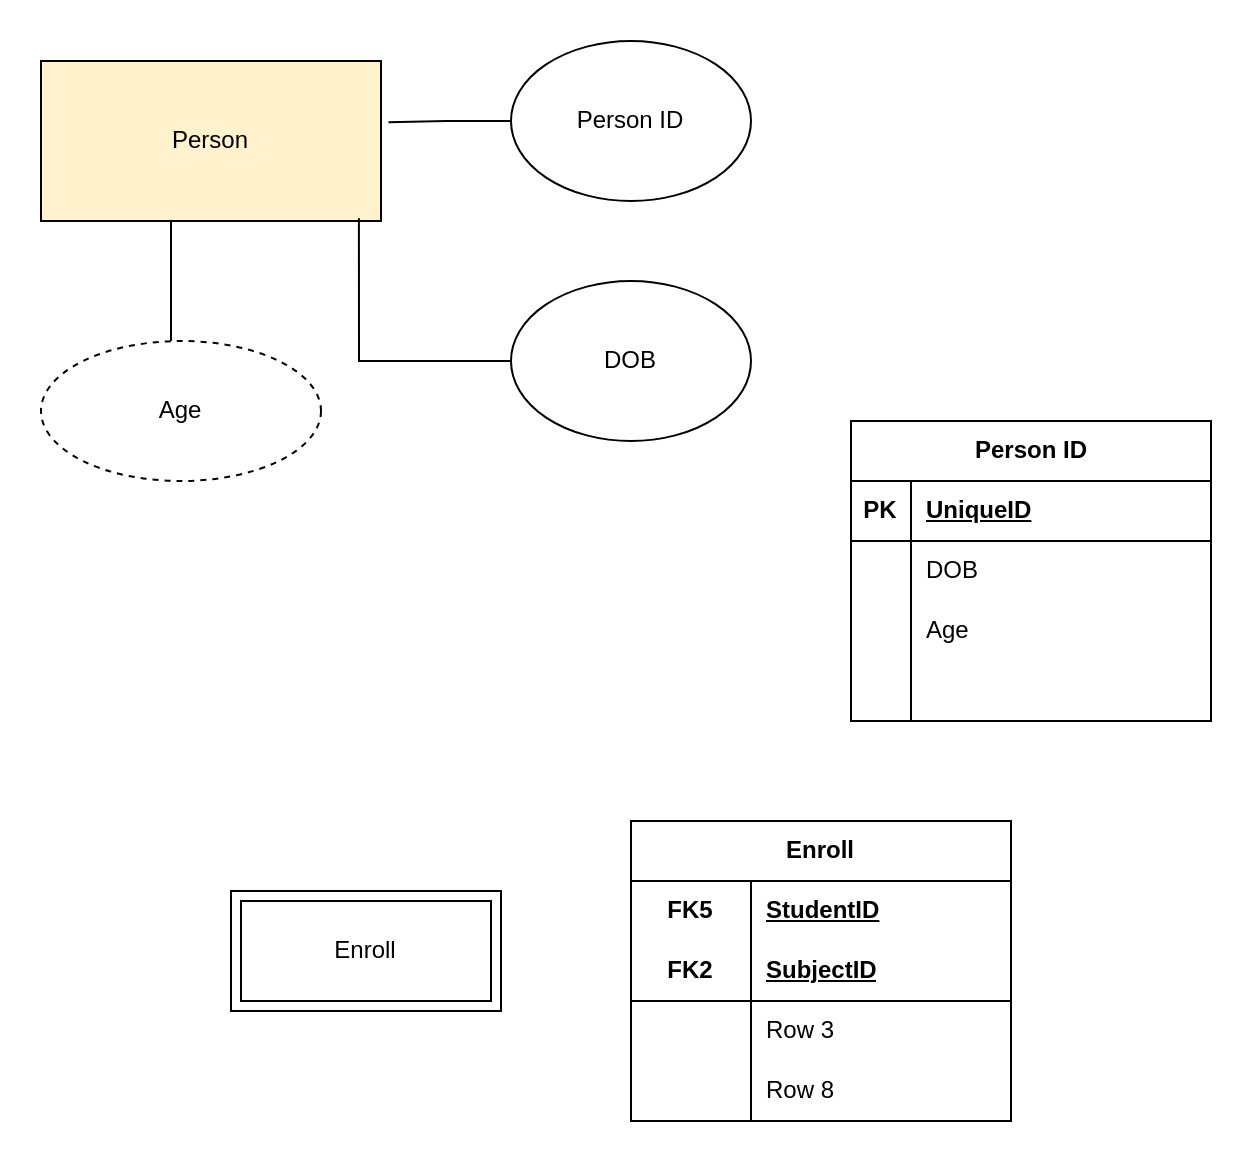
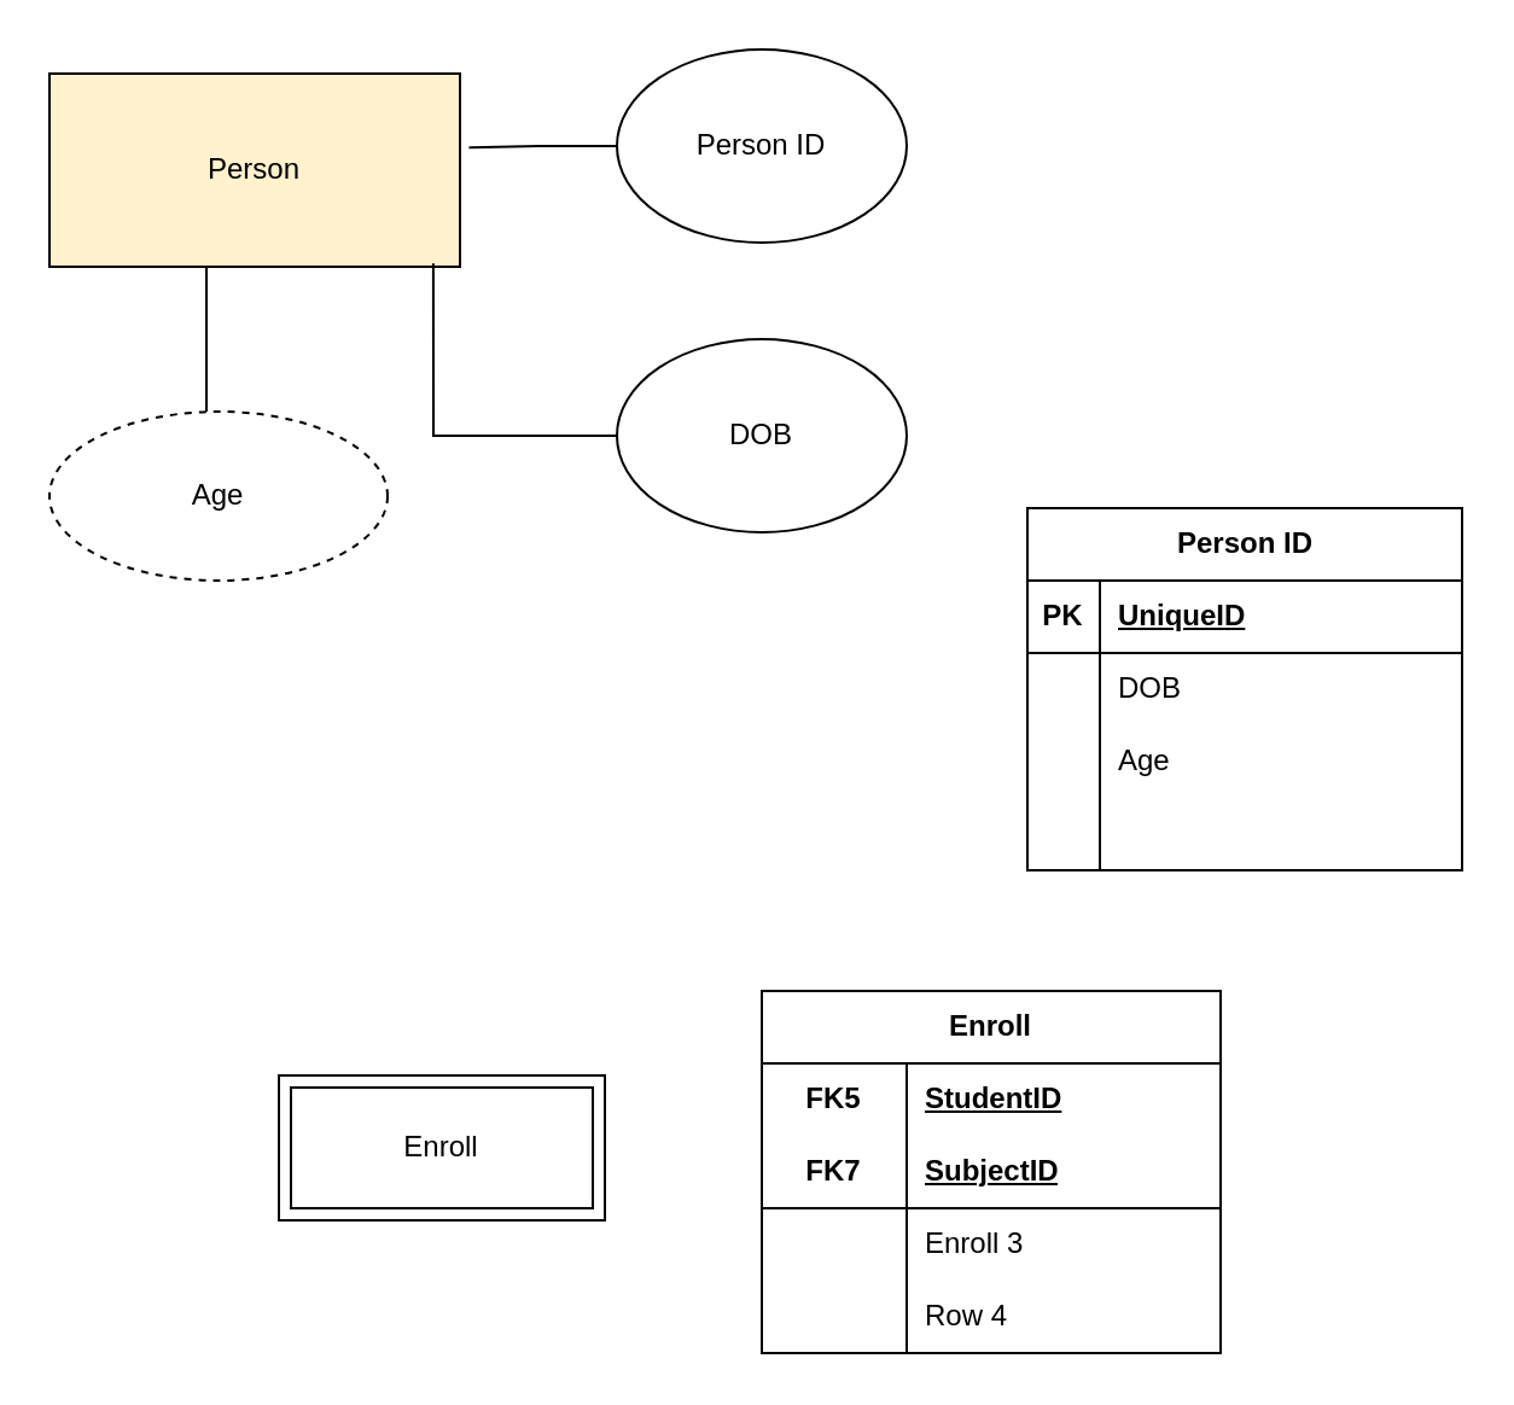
- <mxCell id="27" value="FK2" style="shape=partialRectangle;connectable=0;fillColor=none;top=0;left=0;bottom=0;right=0;fontStyle=1;overflow=hidden;html=1;whiteSpace=wrap;" vertex="1" parent="26"><mxGeometry width="60" height="30" as="geometry"><mxRectangle width="60" height="30" as="alternateBounds" /></mxGeometry></mxCell>
+ <mxCell id="27" value="FK7" style="shape=partialRectangle;connectable=0;fillColor=none;top=0;left=0;bottom=0;right=0;fontStyle=1;overflow=hidden;html=1;whiteSpace=wrap;" vertex="1" parent="26"><mxGeometry width="60" height="30" as="geometry"><mxRectangle width="60" height="30" as="alternateBounds" /></mxGeometry></mxCell>
- <mxCell id="31" value="Row 3" style="shape=partialRectangle;connectable=0;fillColor=none;top=0;left=0;bottom=0;right=0;align=left;spacingLeft=6;overflow=hidden;html=1;whiteSpace=wrap;" vertex="1" parent="29"><mxGeometry x="60" width="130" height="30" as="geometry"><mxRectangle width="130" height="30" as="alternateBounds" /></mxGeometry></mxCell>
+ <mxCell id="31" value="Enroll 3" style="shape=partialRectangle;connectable=0;fillColor=none;top=0;left=0;bottom=0;right=0;align=left;spacingLeft=6;overflow=hidden;html=1;whiteSpace=wrap;" vertex="1" parent="29"><mxGeometry x="60" width="130" height="30" as="geometry"><mxRectangle width="130" height="30" as="alternateBounds" /></mxGeometry></mxCell>
- <mxCell id="34" value="Row 8" style="shape=partialRectangle;connectable=0;fillColor=none;top=0;left=0;bottom=0;right=0;align=left;spacingLeft=6;overflow=hidden;html=1;whiteSpace=wrap;" vertex="1" parent="32"><mxGeometry x="60" width="130" height="30" as="geometry"><mxRectangle width="130" height="30" as="alternateBounds" /></mxGeometry></mxCell>
+ <mxCell id="34" value="Row 4" style="shape=partialRectangle;connectable=0;fillColor=none;top=0;left=0;bottom=0;right=0;align=left;spacingLeft=6;overflow=hidden;html=1;whiteSpace=wrap;" vertex="1" parent="32"><mxGeometry x="60" width="130" height="30" as="geometry"><mxRectangle width="130" height="30" as="alternateBounds" /></mxGeometry></mxCell>
